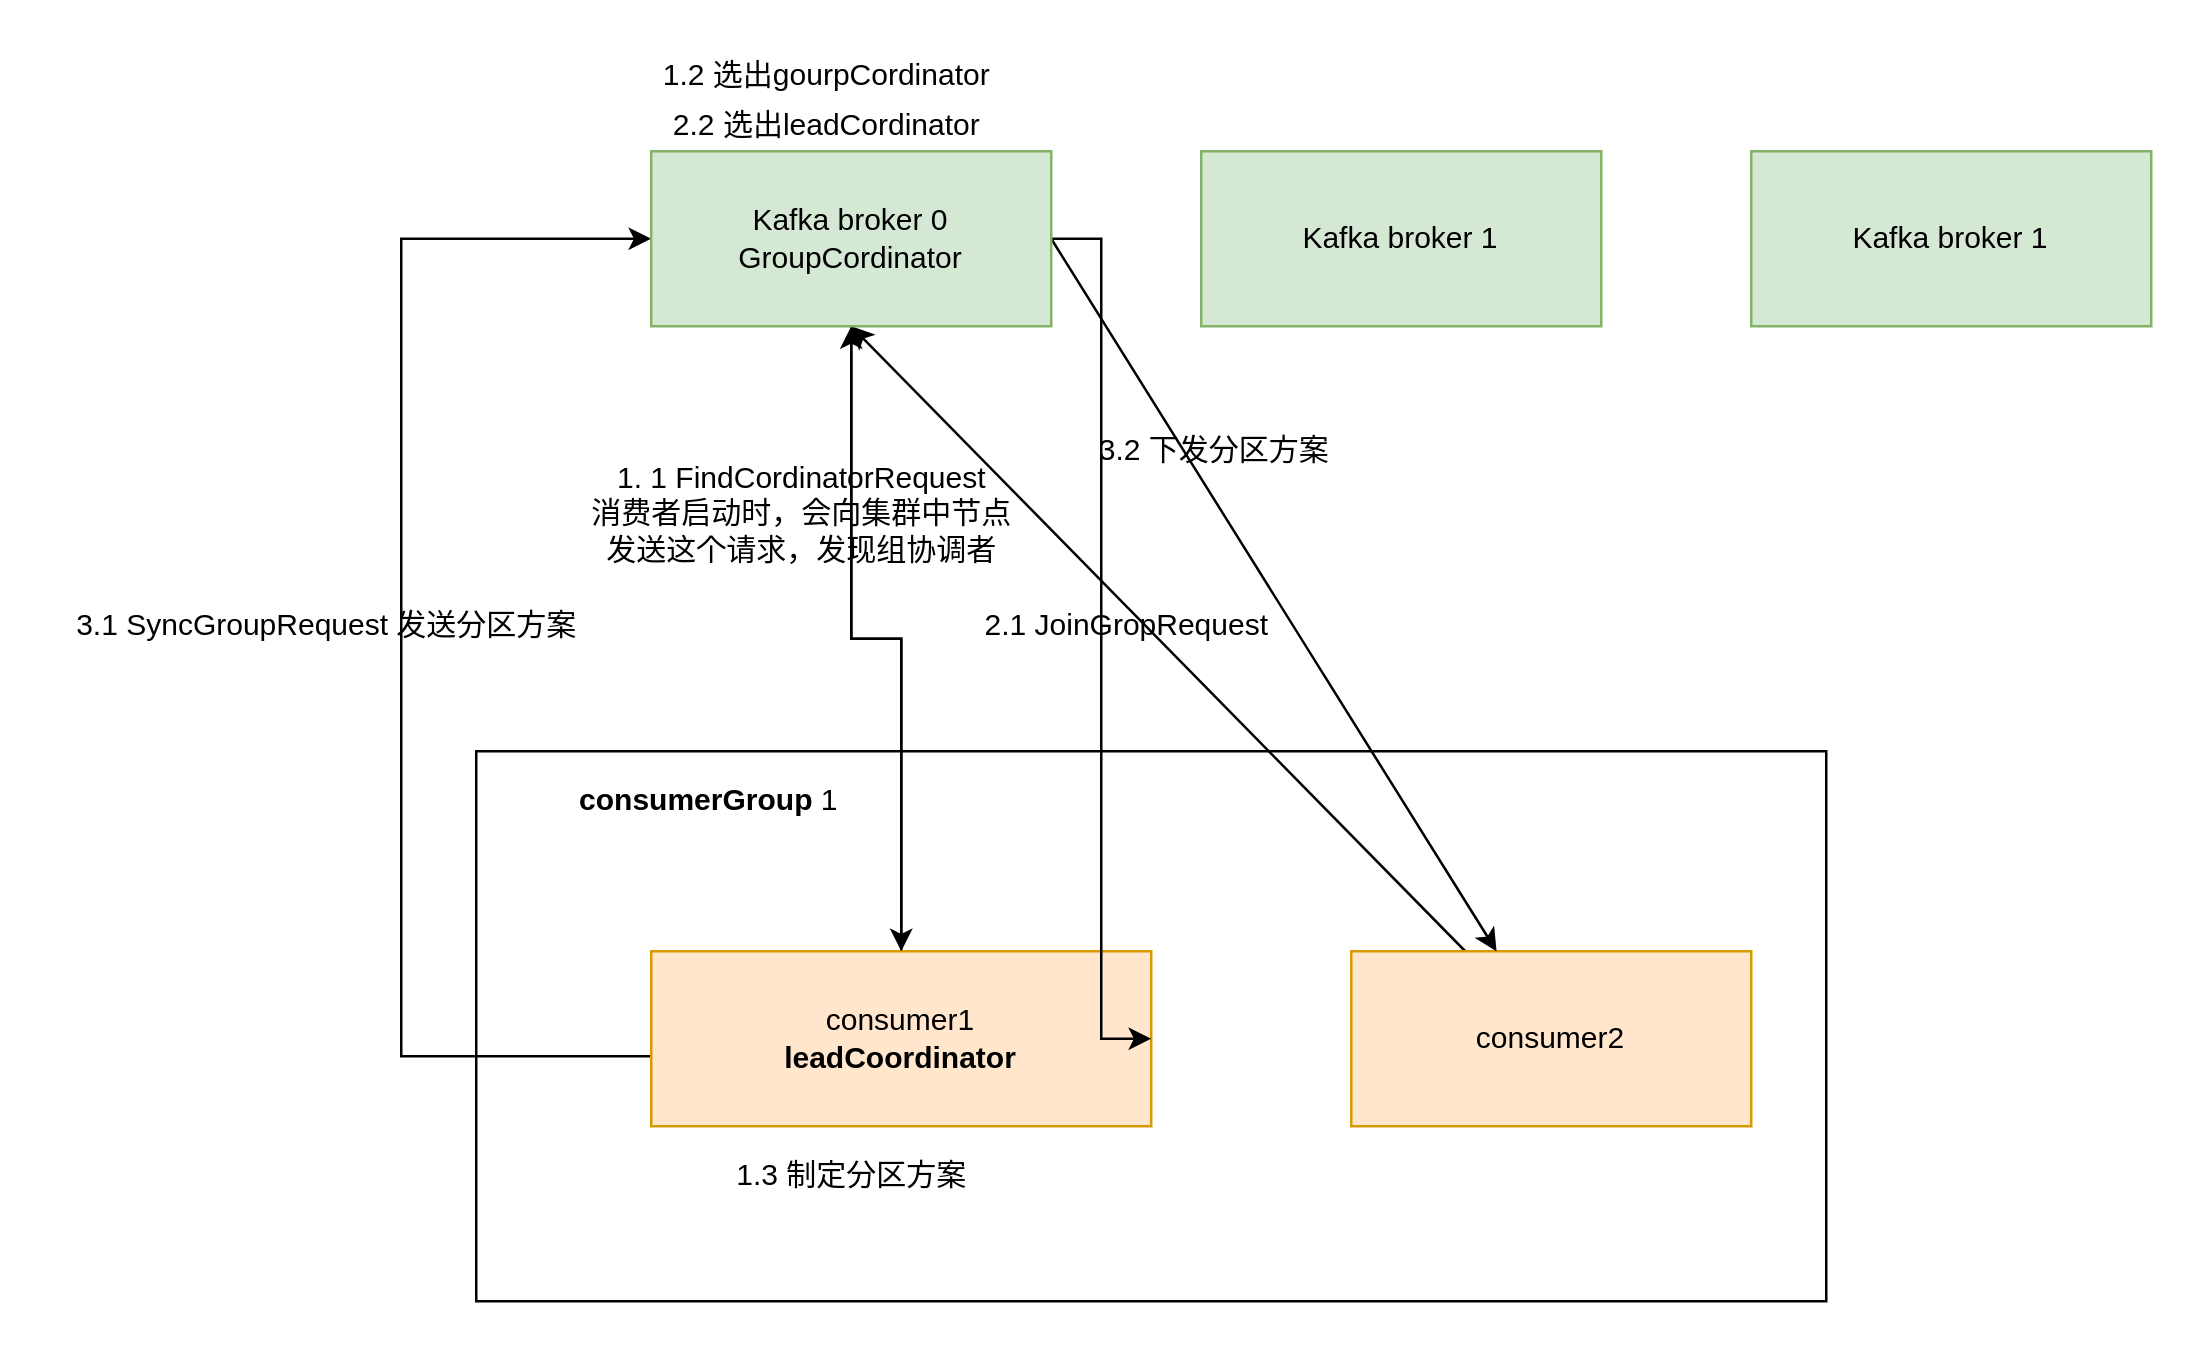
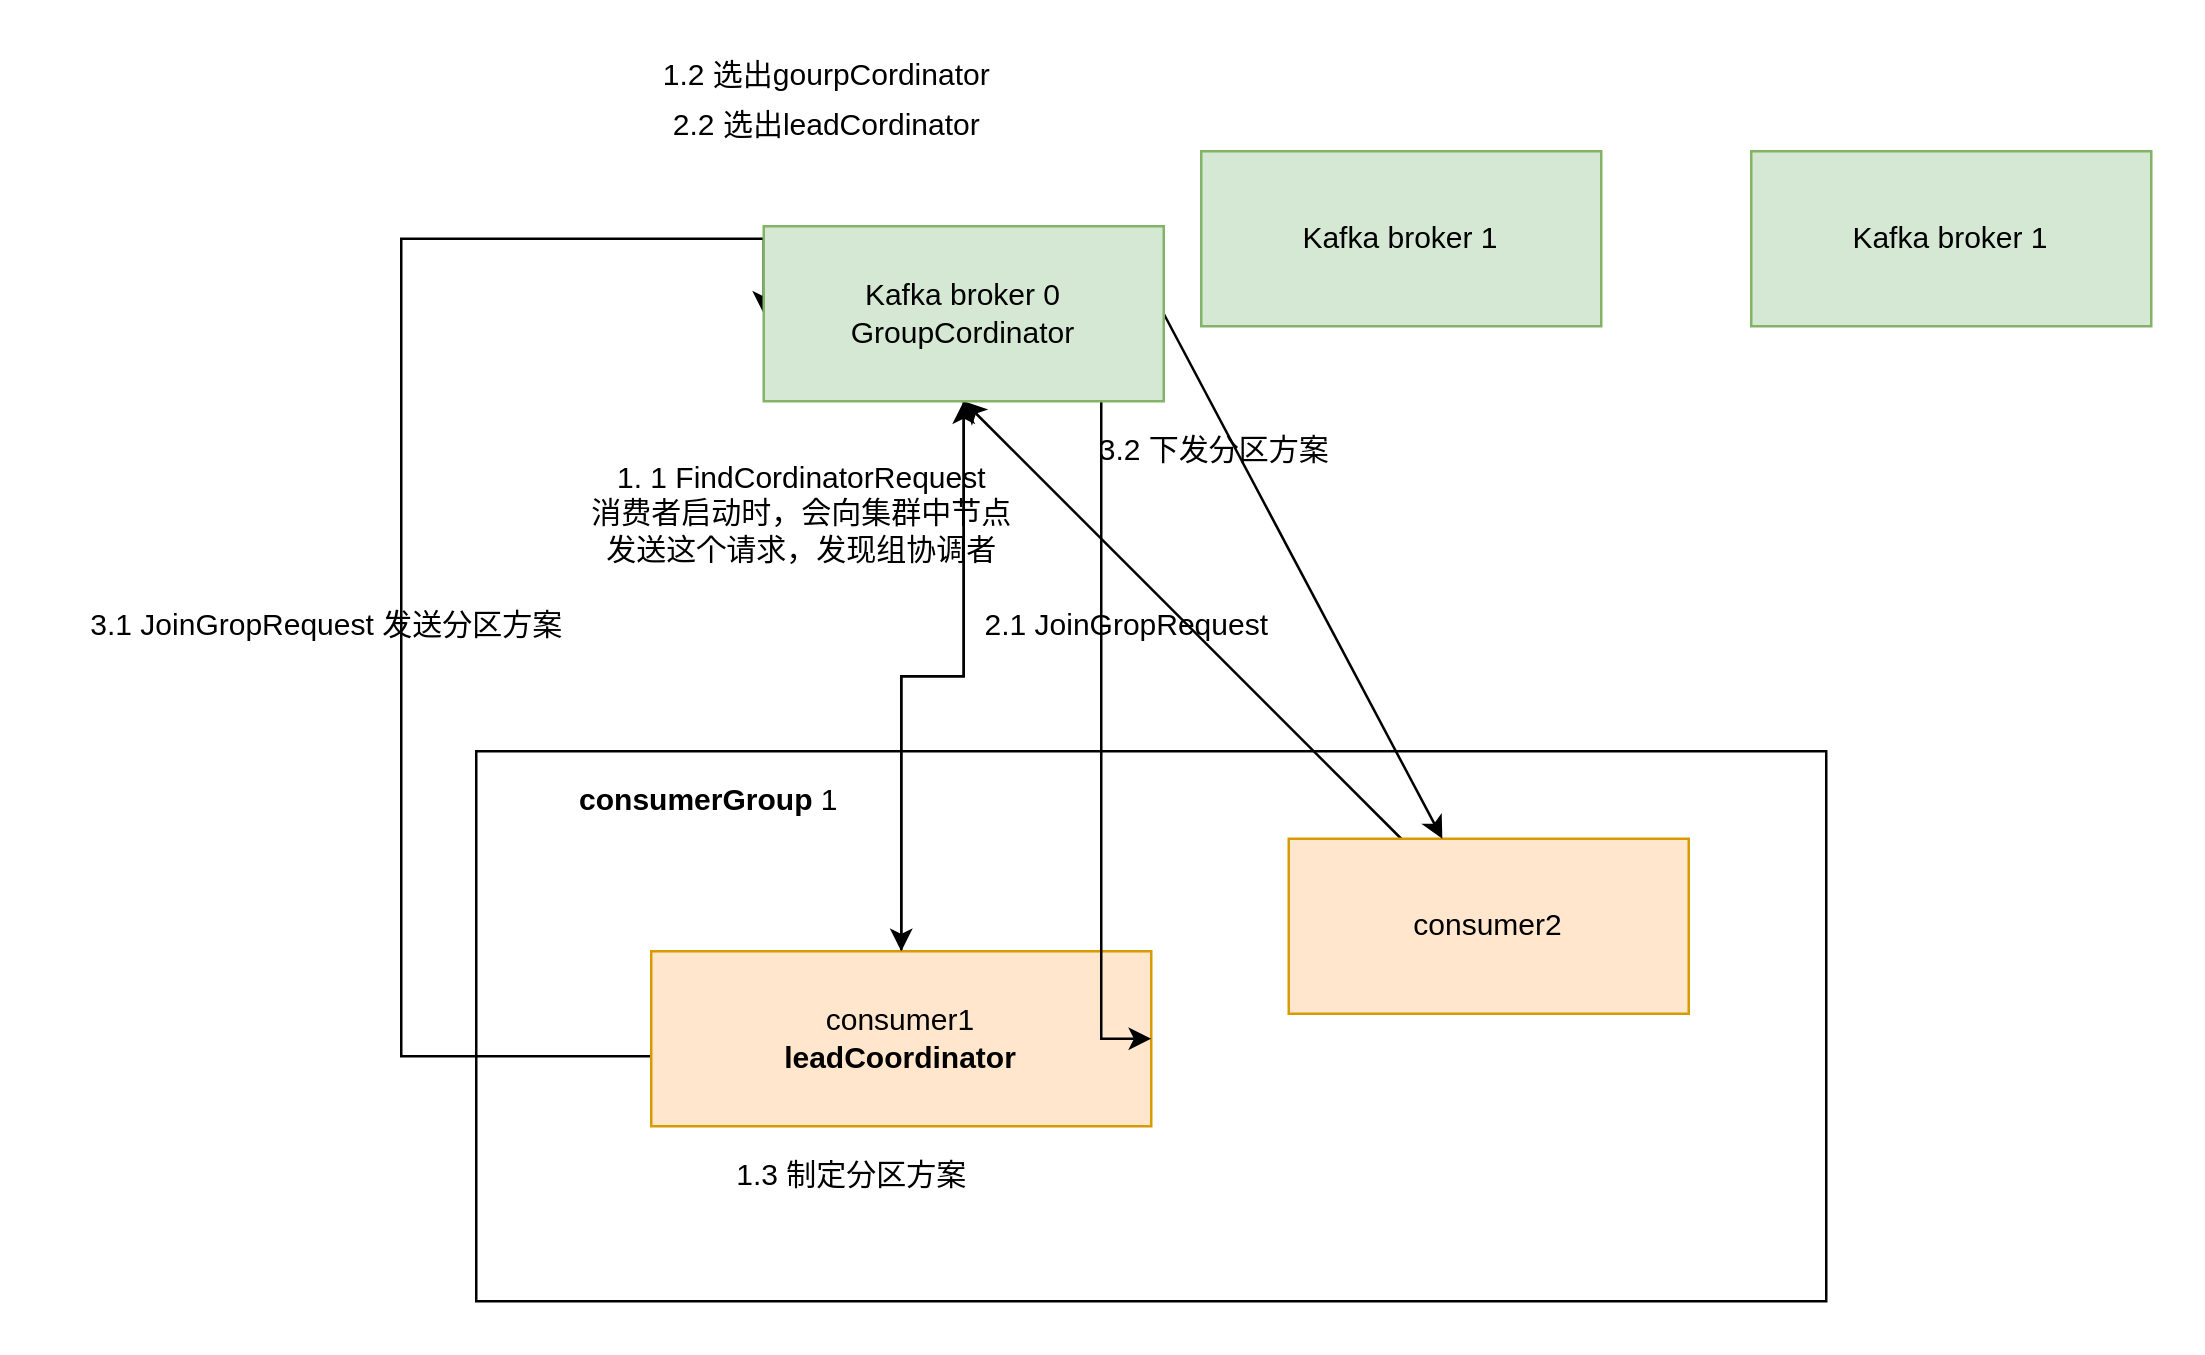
- <mxCell id="12" value="Kafka broker 0&lt;br&gt;GroupCordinator" style="rounded=0;whiteSpace=wrap;html=1;fillColor=#d5e8d4;strokeColor=#82b366;" vertex="1" parent="1"><mxGeometry x="260" y="60" width="160" height="70" as="geometry" /></mxCell>
+ <mxCell id="12" value="Kafka broker 0&lt;br&gt;GroupCordinator" style="rounded=0;whiteSpace=wrap;html=1;fillColor=#d5e8d4;strokeColor=#82b366;" vertex="1" parent="1"><mxGeometry x="305" y="90" width="160" height="70" as="geometry" /></mxCell>
- <mxCell id="18" value="3.1 SyncGroupRequest 发送分区方案" style="text;html=1;align=center;verticalAlign=middle;resizable=0;points=[];autosize=1;" vertex="1" parent="1"><mxGeometry x="20" y="240" width="220" height="20" as="geometry" /></mxCell>
+ <mxCell id="18" value="3.1 JoinGropRequest 发送分区方案" style="text;html=1;align=center;verticalAlign=middle;resizable=0;points=[];autosize=1;" vertex="1" parent="1"><mxGeometry x="20" y="240" width="220" height="20" as="geometry" /></mxCell>
- <mxCell id="7" value="consumer2" style="rounded=0;whiteSpace=wrap;html=1;fillColor=#ffe6cc;strokeColor=#d79b00;" vertex="1" parent="1"><mxGeometry x="540" y="380" width="160" height="70" as="geometry" /></mxCell>
+ <mxCell id="7" value="consumer2" style="rounded=0;whiteSpace=wrap;html=1;fillColor=#ffe6cc;strokeColor=#d79b00;" vertex="1" parent="1"><mxGeometry x="515" y="335" width="160" height="70" as="geometry" /></mxCell>
